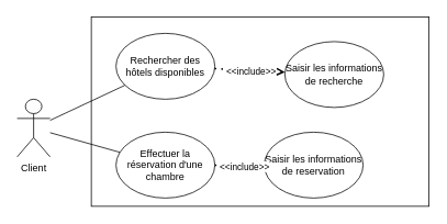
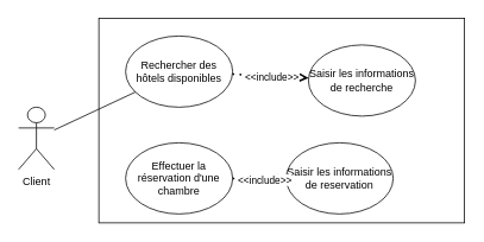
- <mxCell id="13" value="" style="endArrow=none;html=1;" parent="1" source="2" target="5" edge="1"><mxGeometry width="50" height="50" relative="1" as="geometry"><mxPoint x="70" y="154.992" as="sourcePoint" /><mxPoint x="231.948" y="73.954" as="targetPoint" /></mxGeometry></mxCell>
